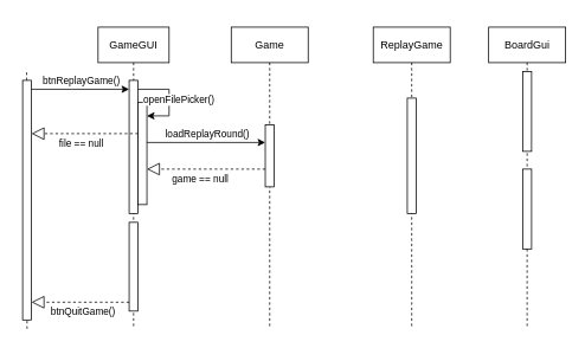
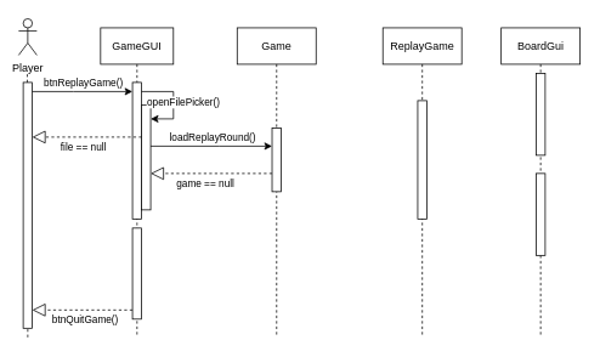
+ <mxCell id="2" value="Player" style="shape=umlActor;verticalLabelPosition=bottom;verticalAlign=top;html=1;" vertex="1" parent="1"><mxGeometry x="20" y="20" width="20" height="40" as="geometry" /></mxCell>
